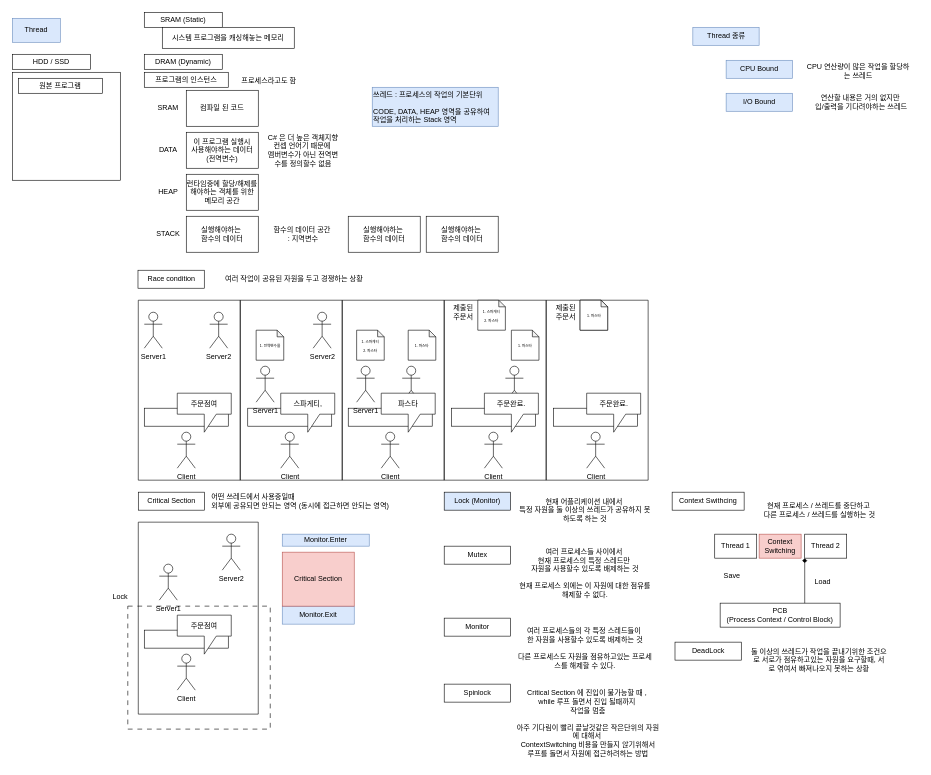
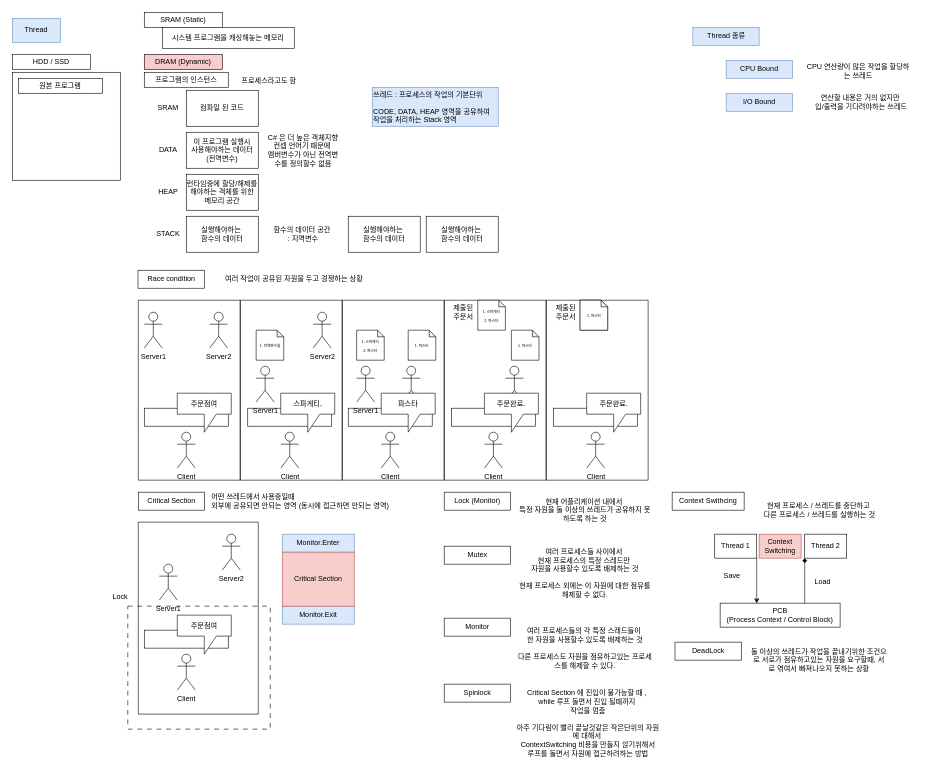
- <mxCell id="17" value="DRAM (Dynamic)" style="rounded=0;whiteSpace=wrap;html=1;" vertex="1" parent="1"><mxGeometry x="240" y="90" width="130" height="25" as="geometry" /></mxCell>
+ <mxCell id="17" value="DRAM (Dynamic)" style="rounded=0;whiteSpace=wrap;html=1;fillColor=#f8cecc;" vertex="1" parent="1"><mxGeometry x="240" y="90" width="130" height="25" as="geometry" /></mxCell>
- <mxCell id="75" value="Lock (Monitor)" style="rounded=0;whiteSpace=wrap;html=1;fillColor=#dae8fc;" vertex="1" parent="1"><mxGeometry x="740" y="820" width="110.5" height="30" as="geometry" /></mxCell>
+ <mxCell id="75" value="Lock (Monitor)" style="rounded=0;whiteSpace=wrap;html=1;" vertex="1" parent="1"><mxGeometry x="740" y="820" width="110.5" height="30" as="geometry" /></mxCell>
- <mxCell id="71" value="Monitor.Enter" style="rounded=0;whiteSpace=wrap;html=1;fillColor=#dae8fc;strokeColor=#6c8ebf;" vertex="1" parent="1"><mxGeometry x="470" y="890" width="145" height="20" as="geometry" /></mxCell>
+ <mxCell id="71" value="Monitor.Enter" style="rounded=0;whiteSpace=wrap;html=1;fillColor=#dae8fc;strokeColor=#6c8ebf;" vertex="1" parent="1"><mxGeometry x="470" y="890" width="120" height="30" as="geometry" /></mxCell>
+ <mxCell id="88" value="" style="endArrow=classic;html=1;rounded=0;exitX=1;exitY=1;exitDx=0;exitDy=0;entryX=0.305;entryY=0.014;entryDx=0;entryDy=0;entryPerimeter=0;" edge="1" parent="1" source="85" target="87"><mxGeometry width="50" height="50" relative="1" as="geometry"><mxPoint x="1120" y="1005" as="sourcePoint" /><mxPoint x="1170" y="955" as="targetPoint" /></mxGeometry></mxCell>
